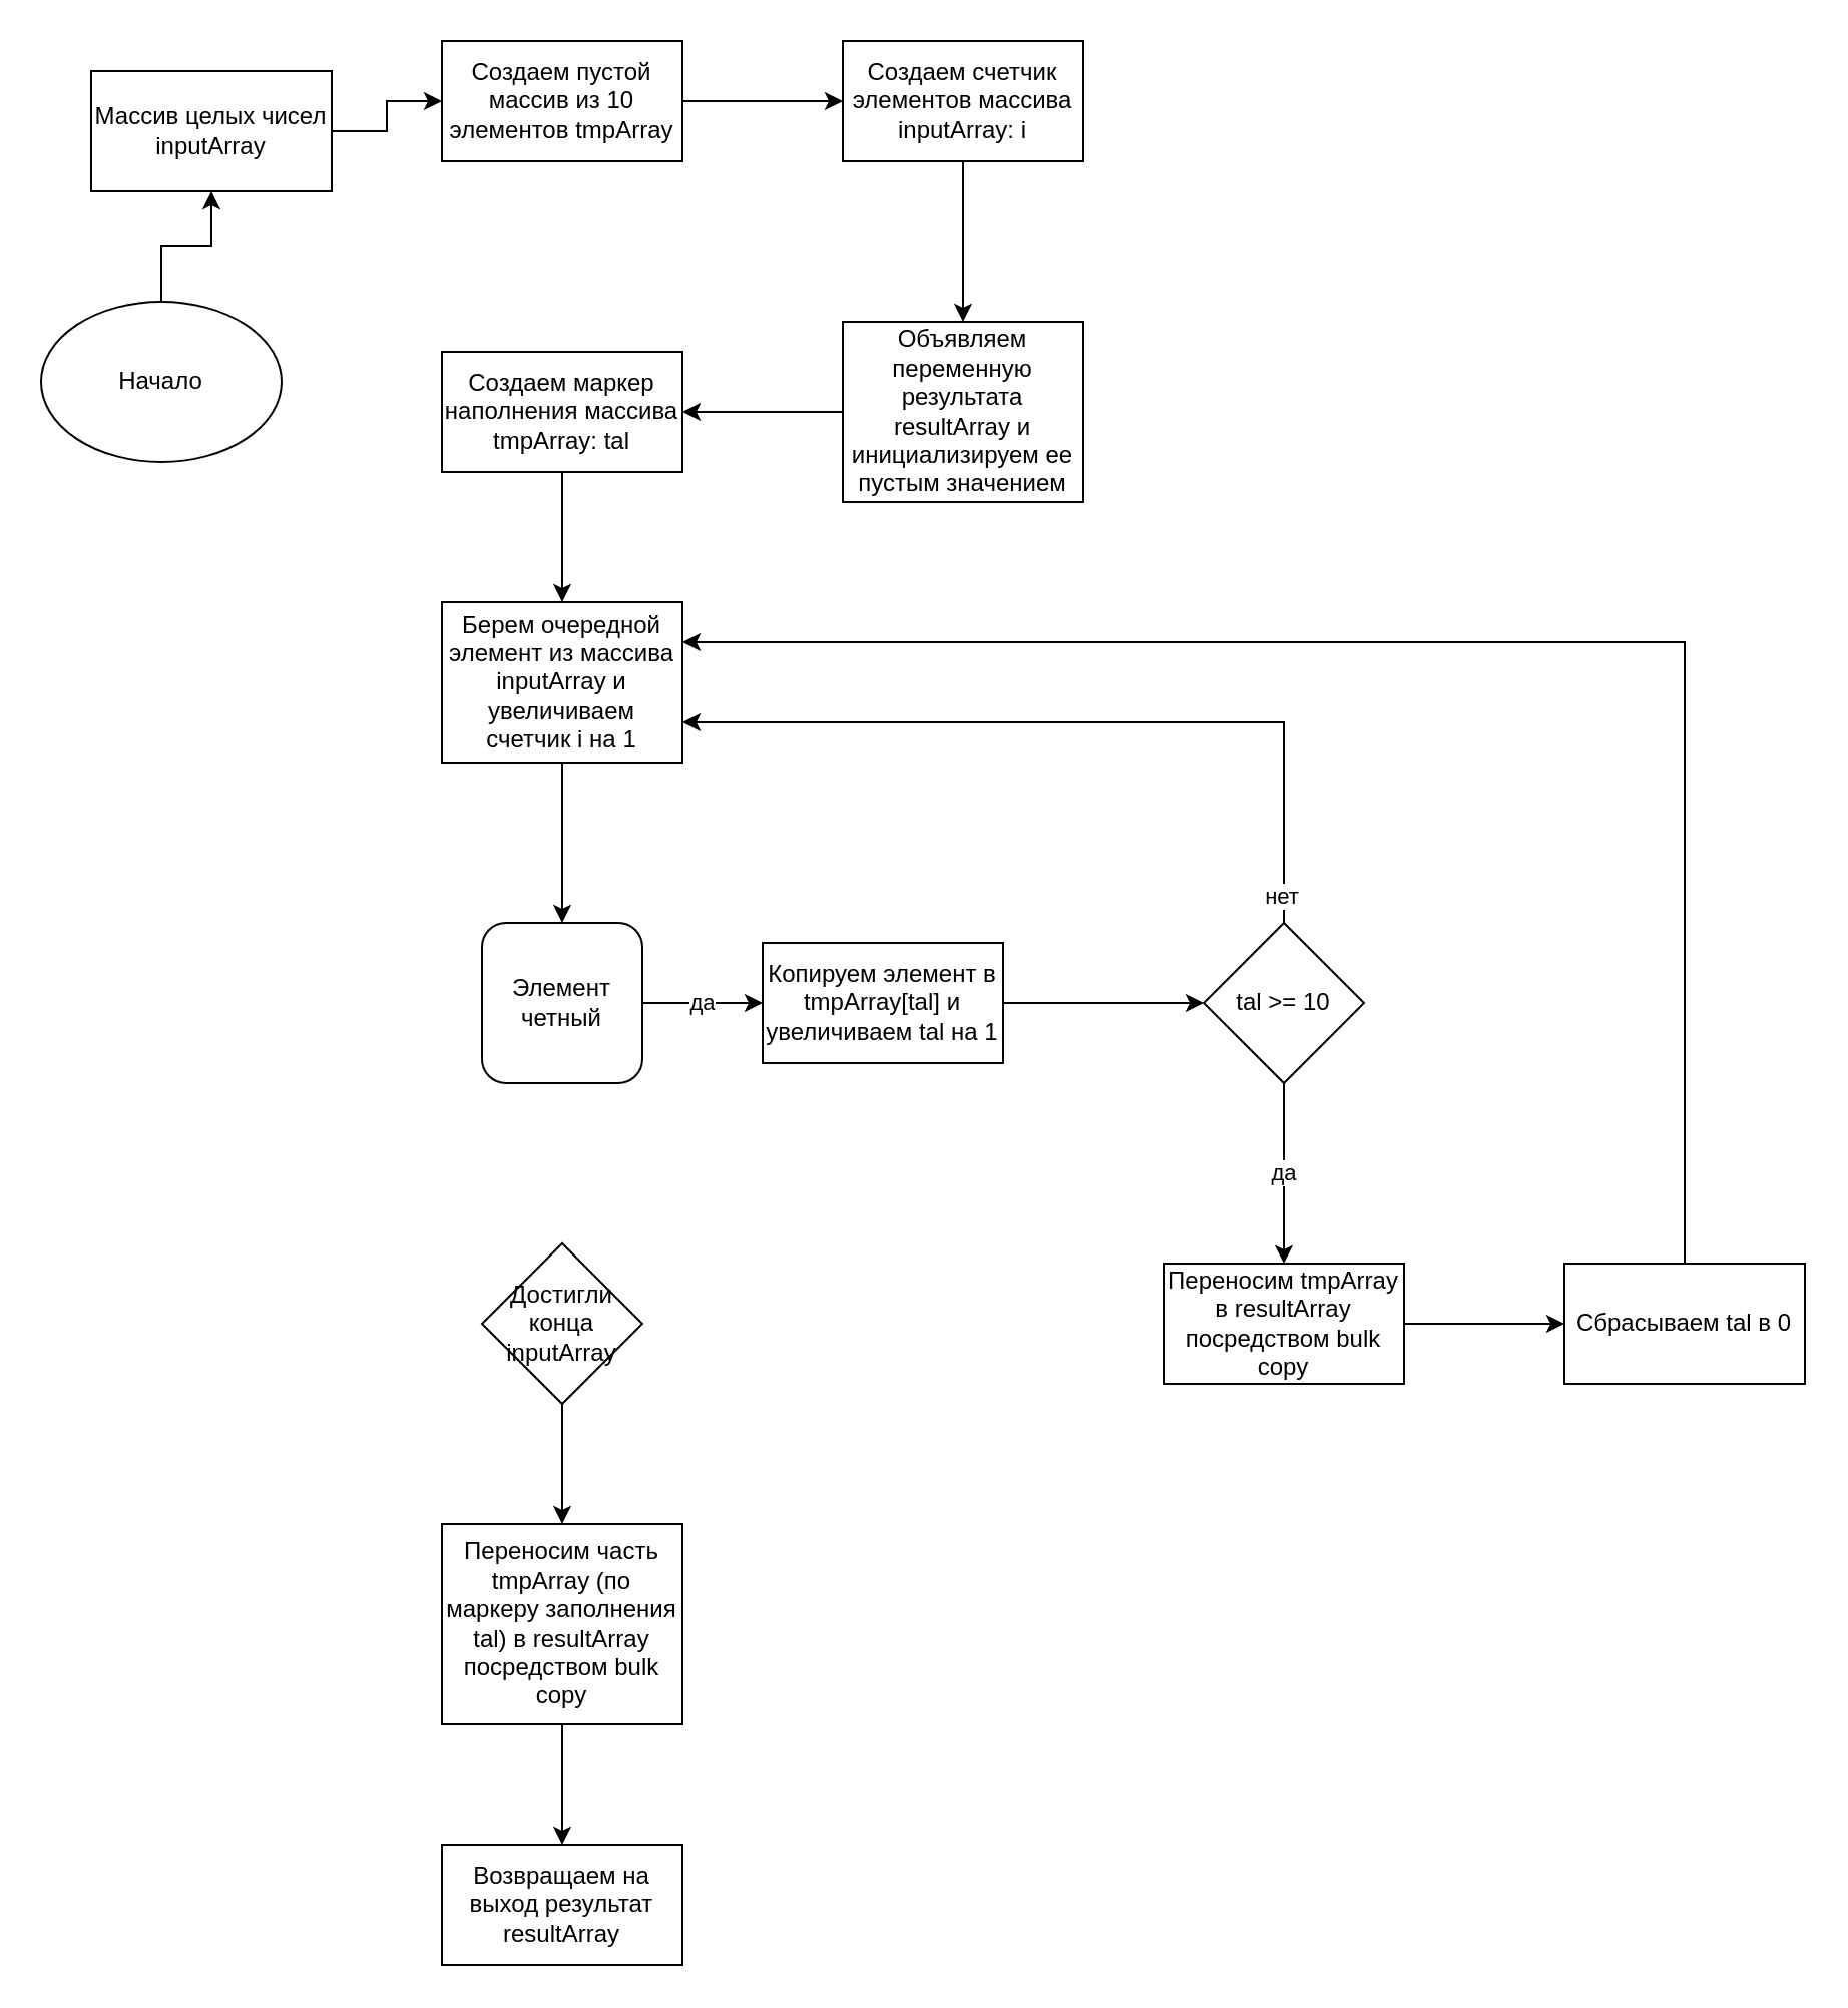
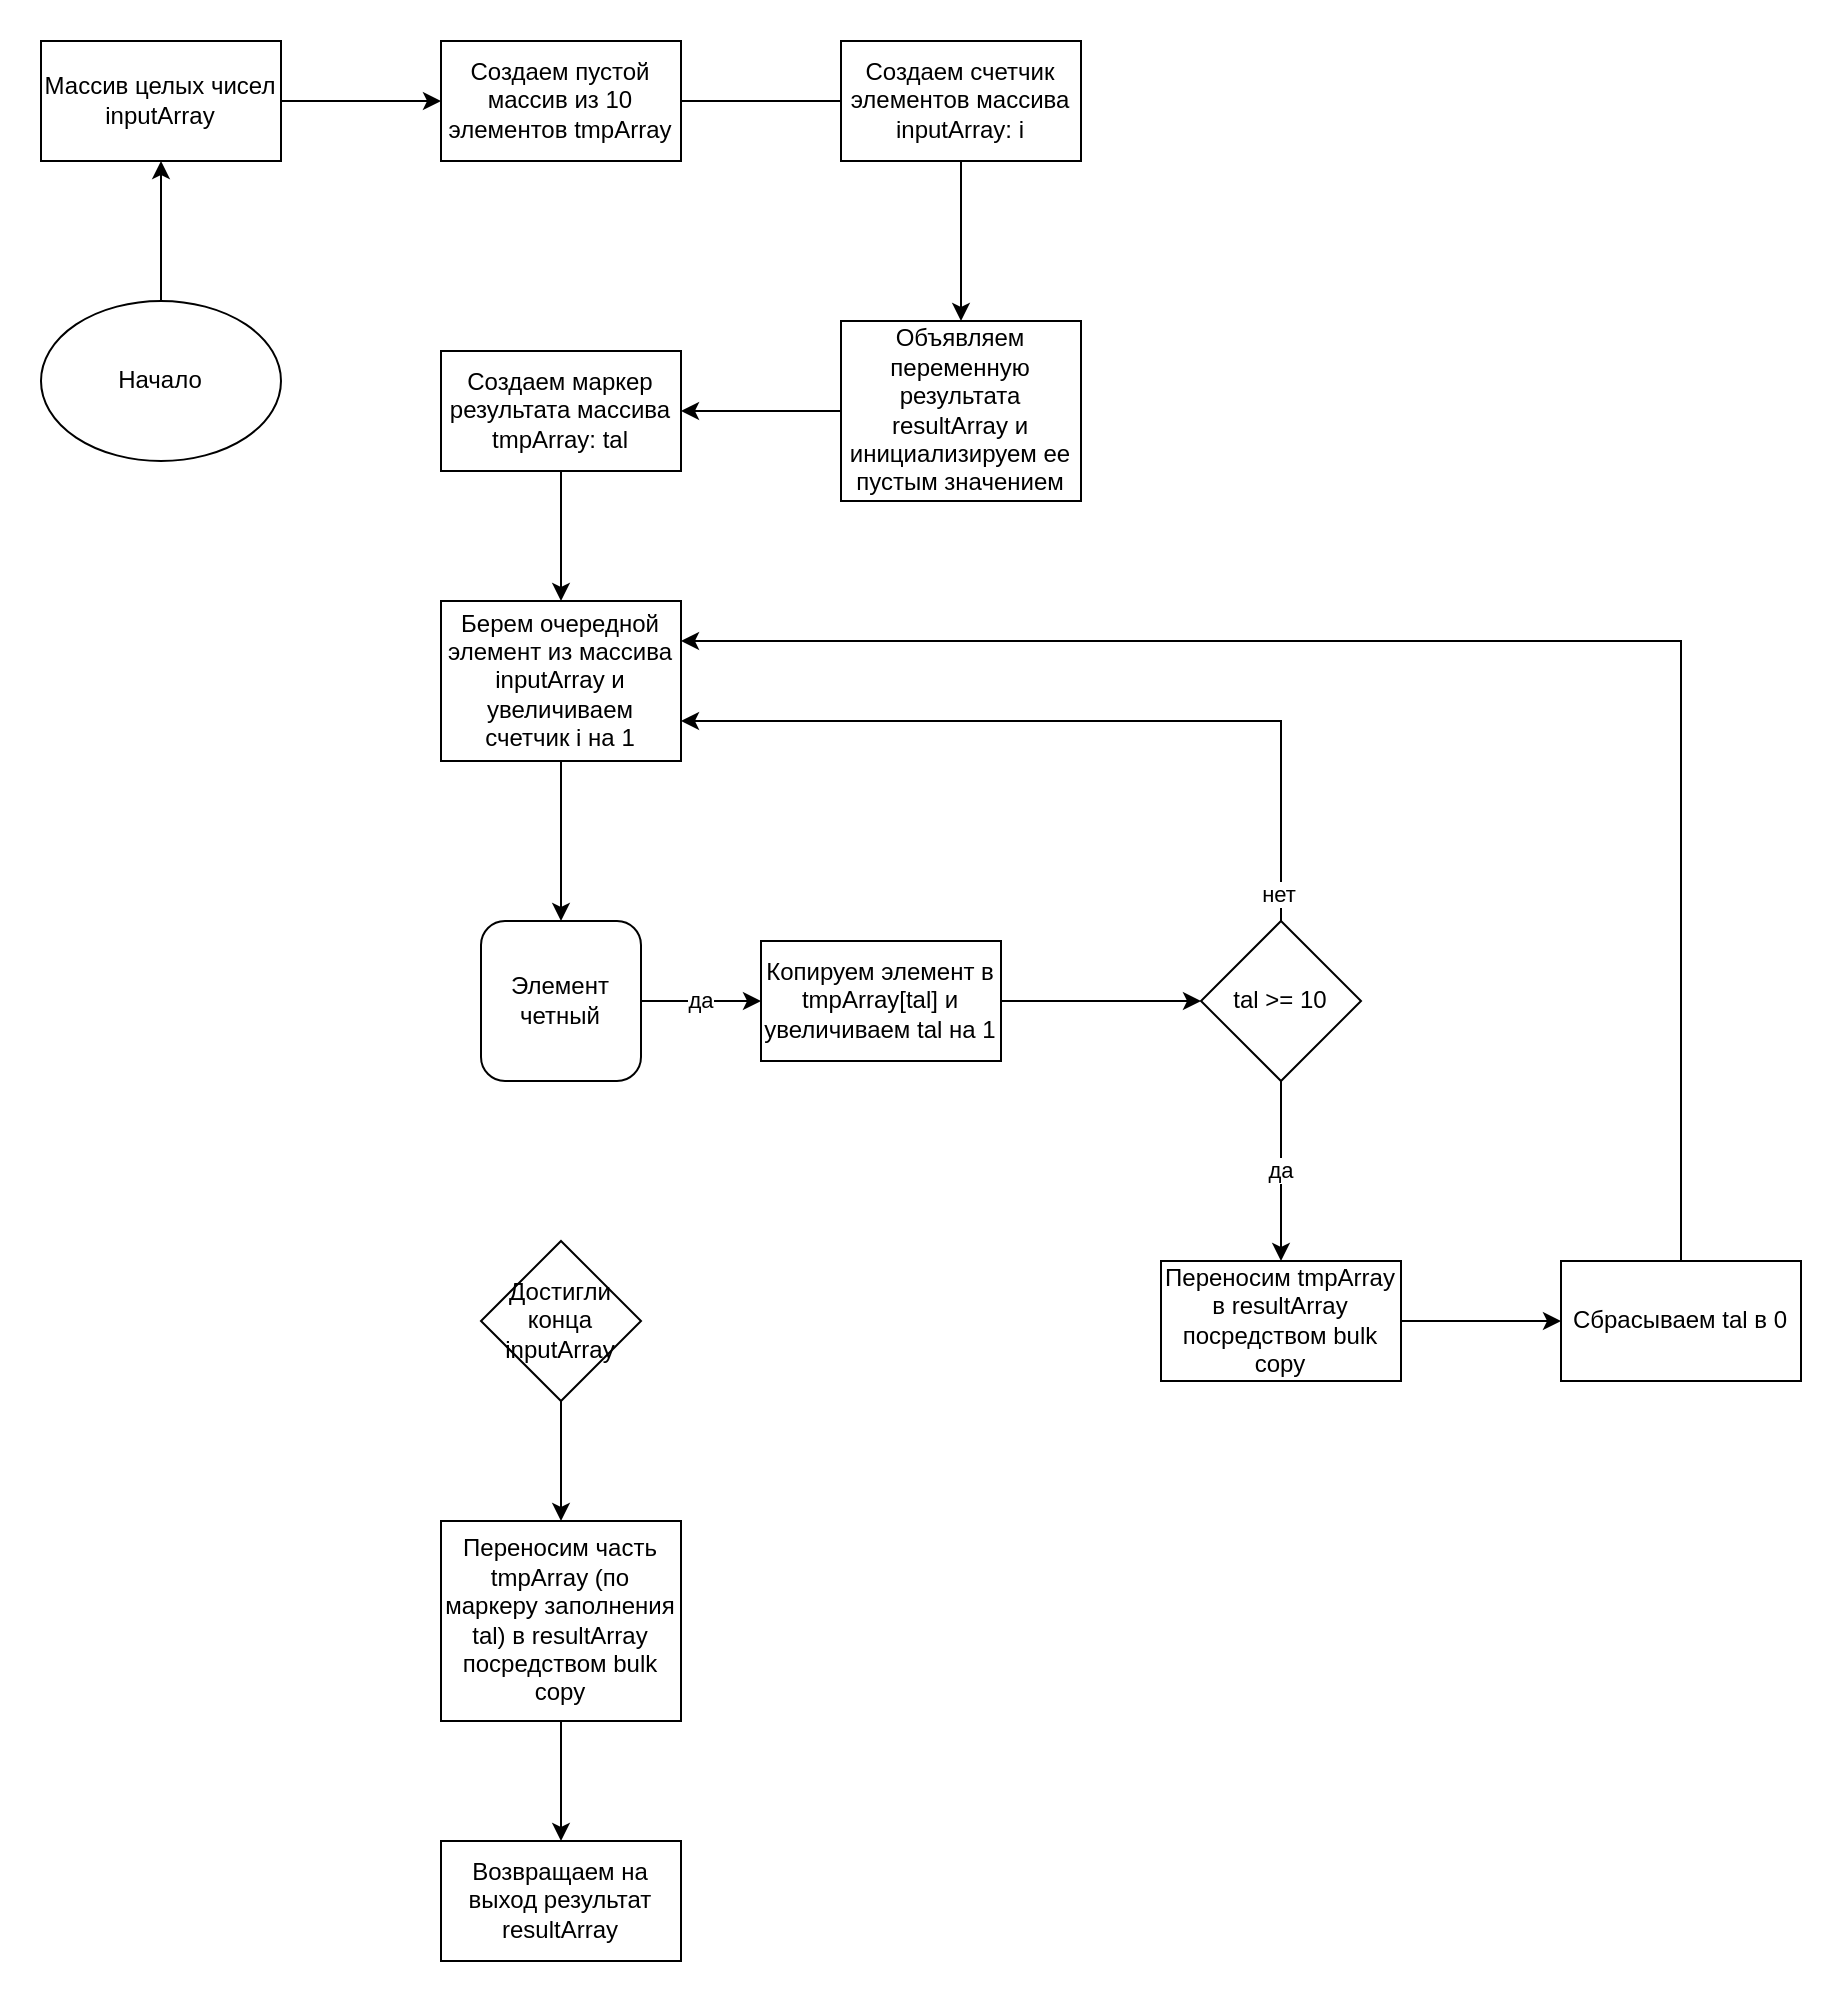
- <mxCell id="4" value="" style="edgeStyle=orthogonalEdgeStyle;rounded=0;orthogonalLoop=1;jettySize=auto;html=1;" edge="1" parent="1" source="5" target="13"><mxGeometry relative="1" as="geometry" /></mxCell>
+ <mxCell id="4" value="" style="edgeStyle=orthogonalEdgeStyle;rounded=0;orthogonalLoop=1;jettySize=auto;html=1;endArrow=none;" edge="1" parent="1" source="5" target="13"><mxGeometry relative="1" as="geometry" /></mxCell>
- <mxCell id="3" value="Массив целых чисел inputArray" style="rounded=0;whiteSpace=wrap;html=1;" vertex="1" parent="1"><mxGeometry x="45" y="35" width="120" height="60" as="geometry" /></mxCell>
+ <mxCell id="3" value="Массив целых чисел inputArray" style="rounded=0;whiteSpace=wrap;html=1;" vertex="1" parent="1"><mxGeometry x="20" y="20" width="120" height="60" as="geometry" /></mxCell>
- <mxCell id="17" value="Создаем маркер наполнения массива tmpArray: tal" style="whiteSpace=wrap;html=1;rounded=0;" vertex="1" parent="1"><mxGeometry x="220" y="175" width="120" height="60" as="geometry" /></mxCell>
+ <mxCell id="17" value="Создаем маркер результата массива tmpArray: tal" style="whiteSpace=wrap;html=1;rounded=0;" vertex="1" parent="1"><mxGeometry x="220" y="175" width="120" height="60" as="geometry" /></mxCell>
